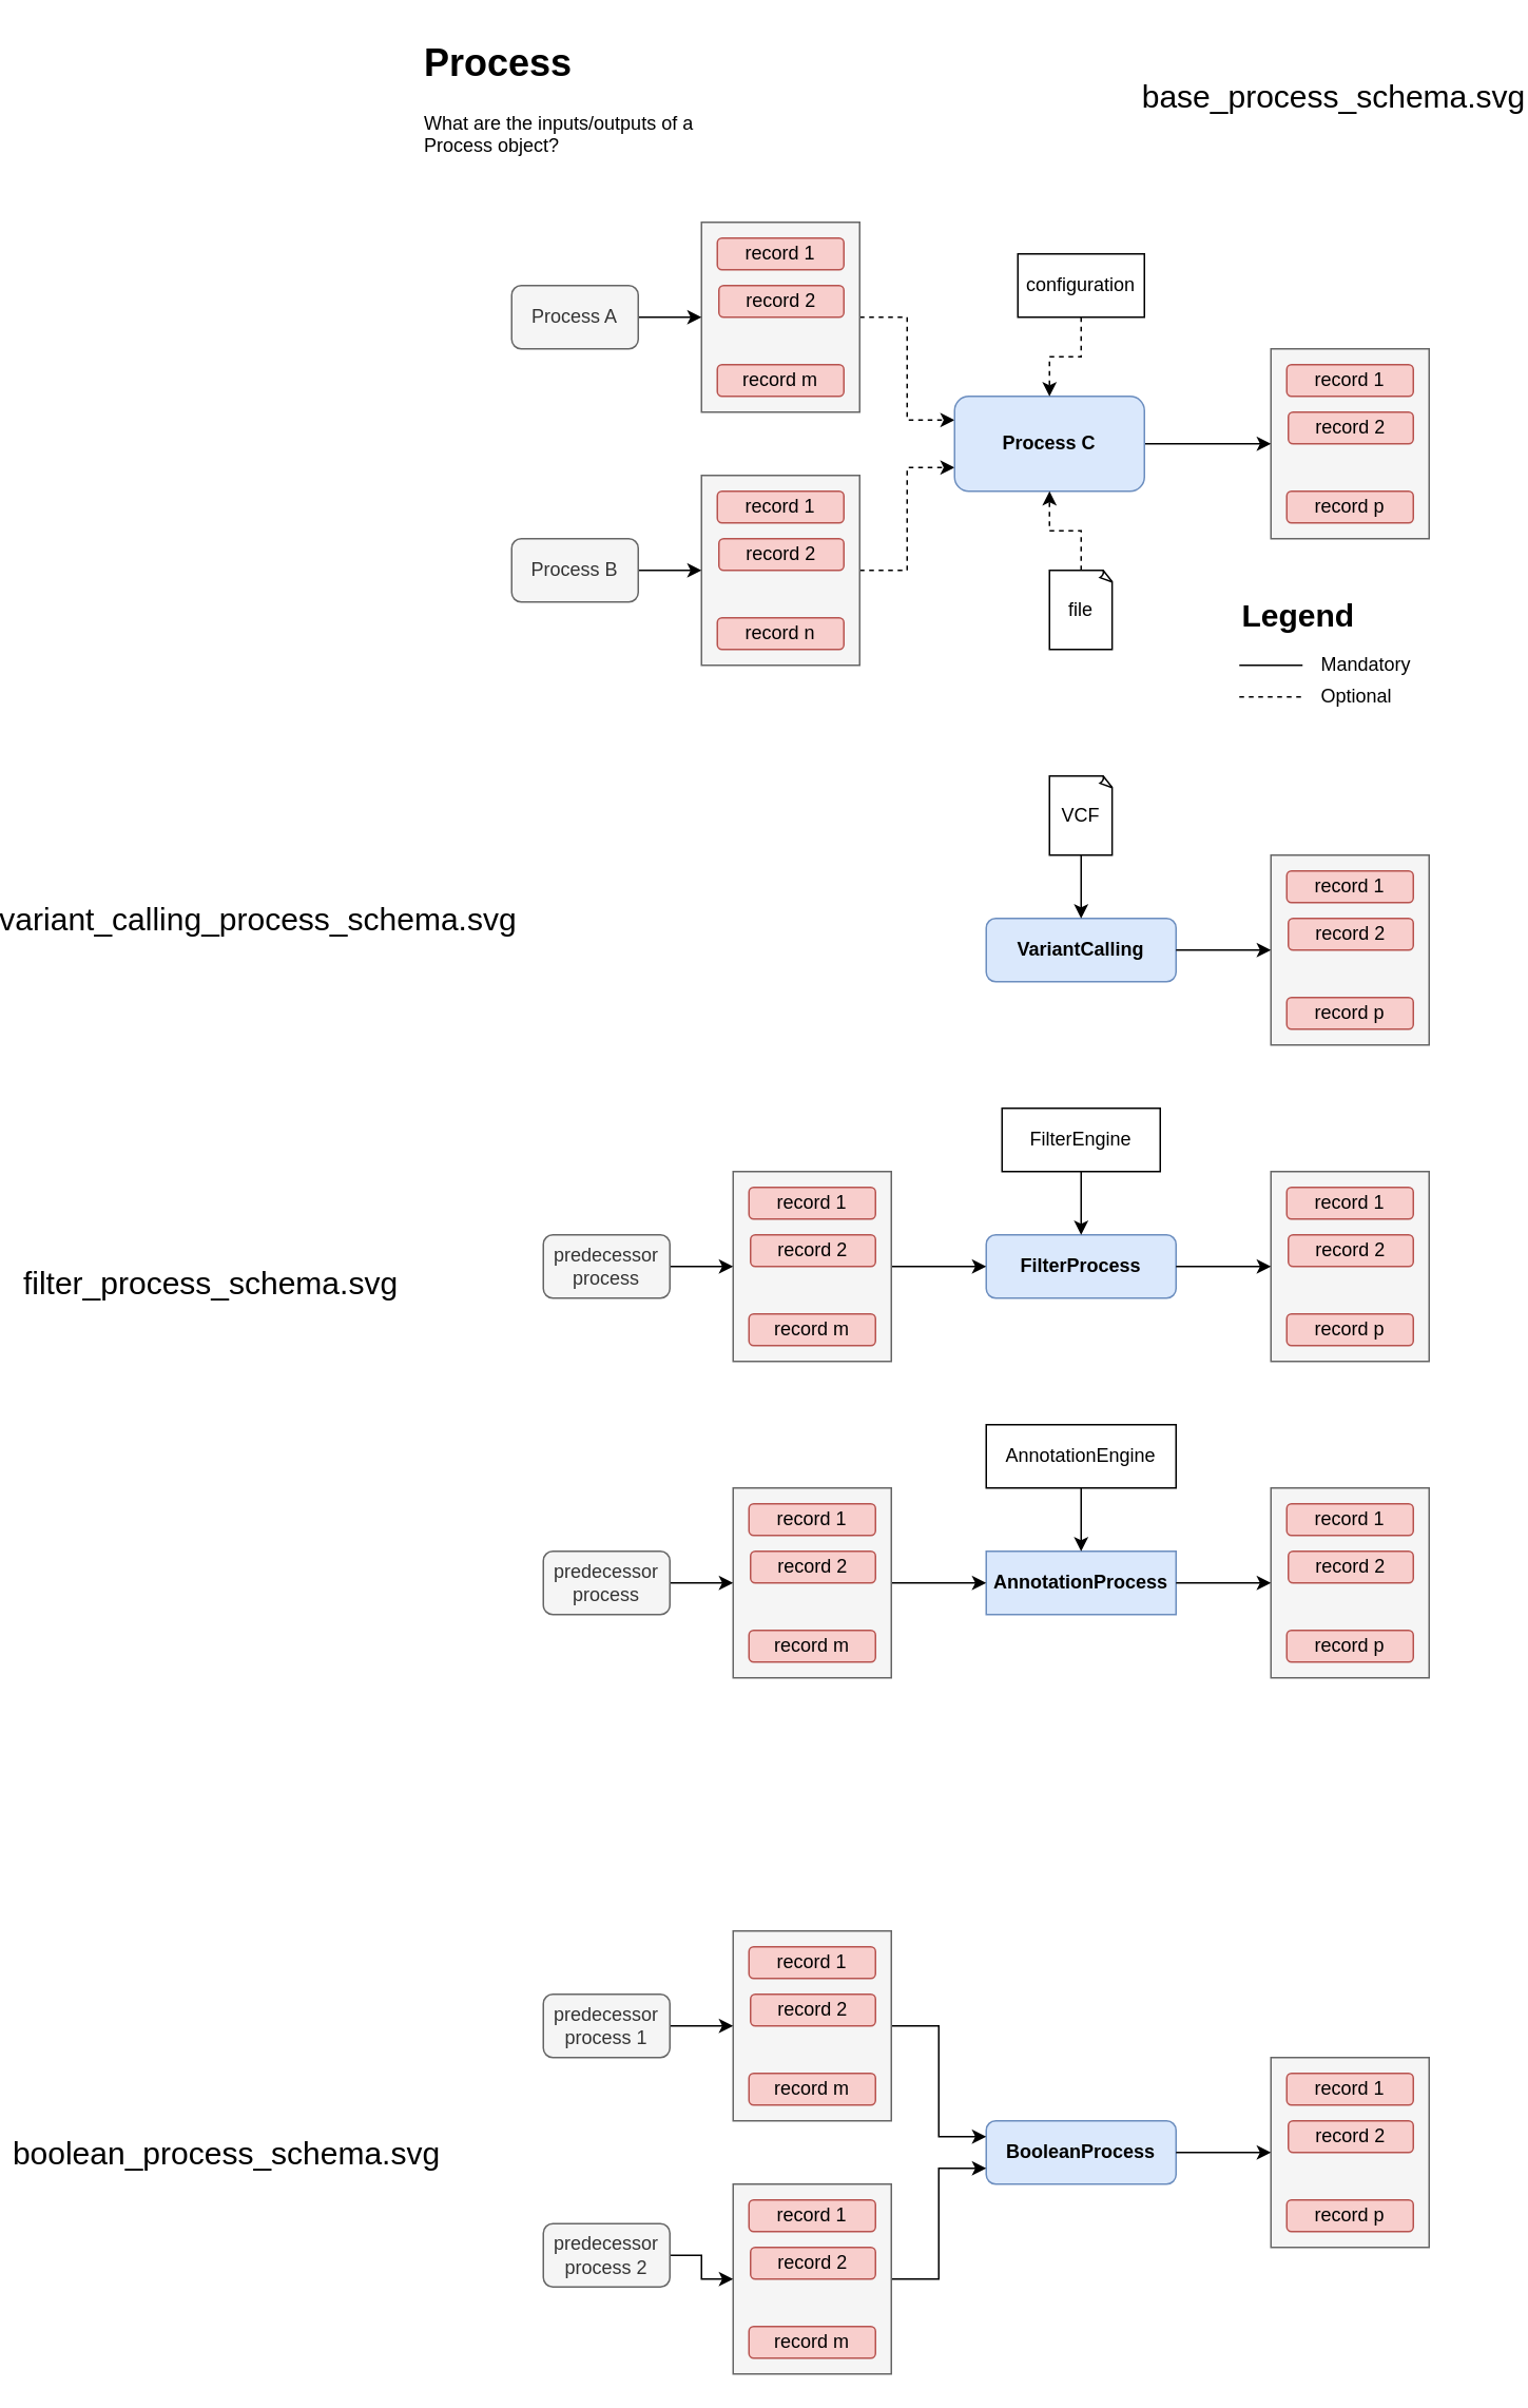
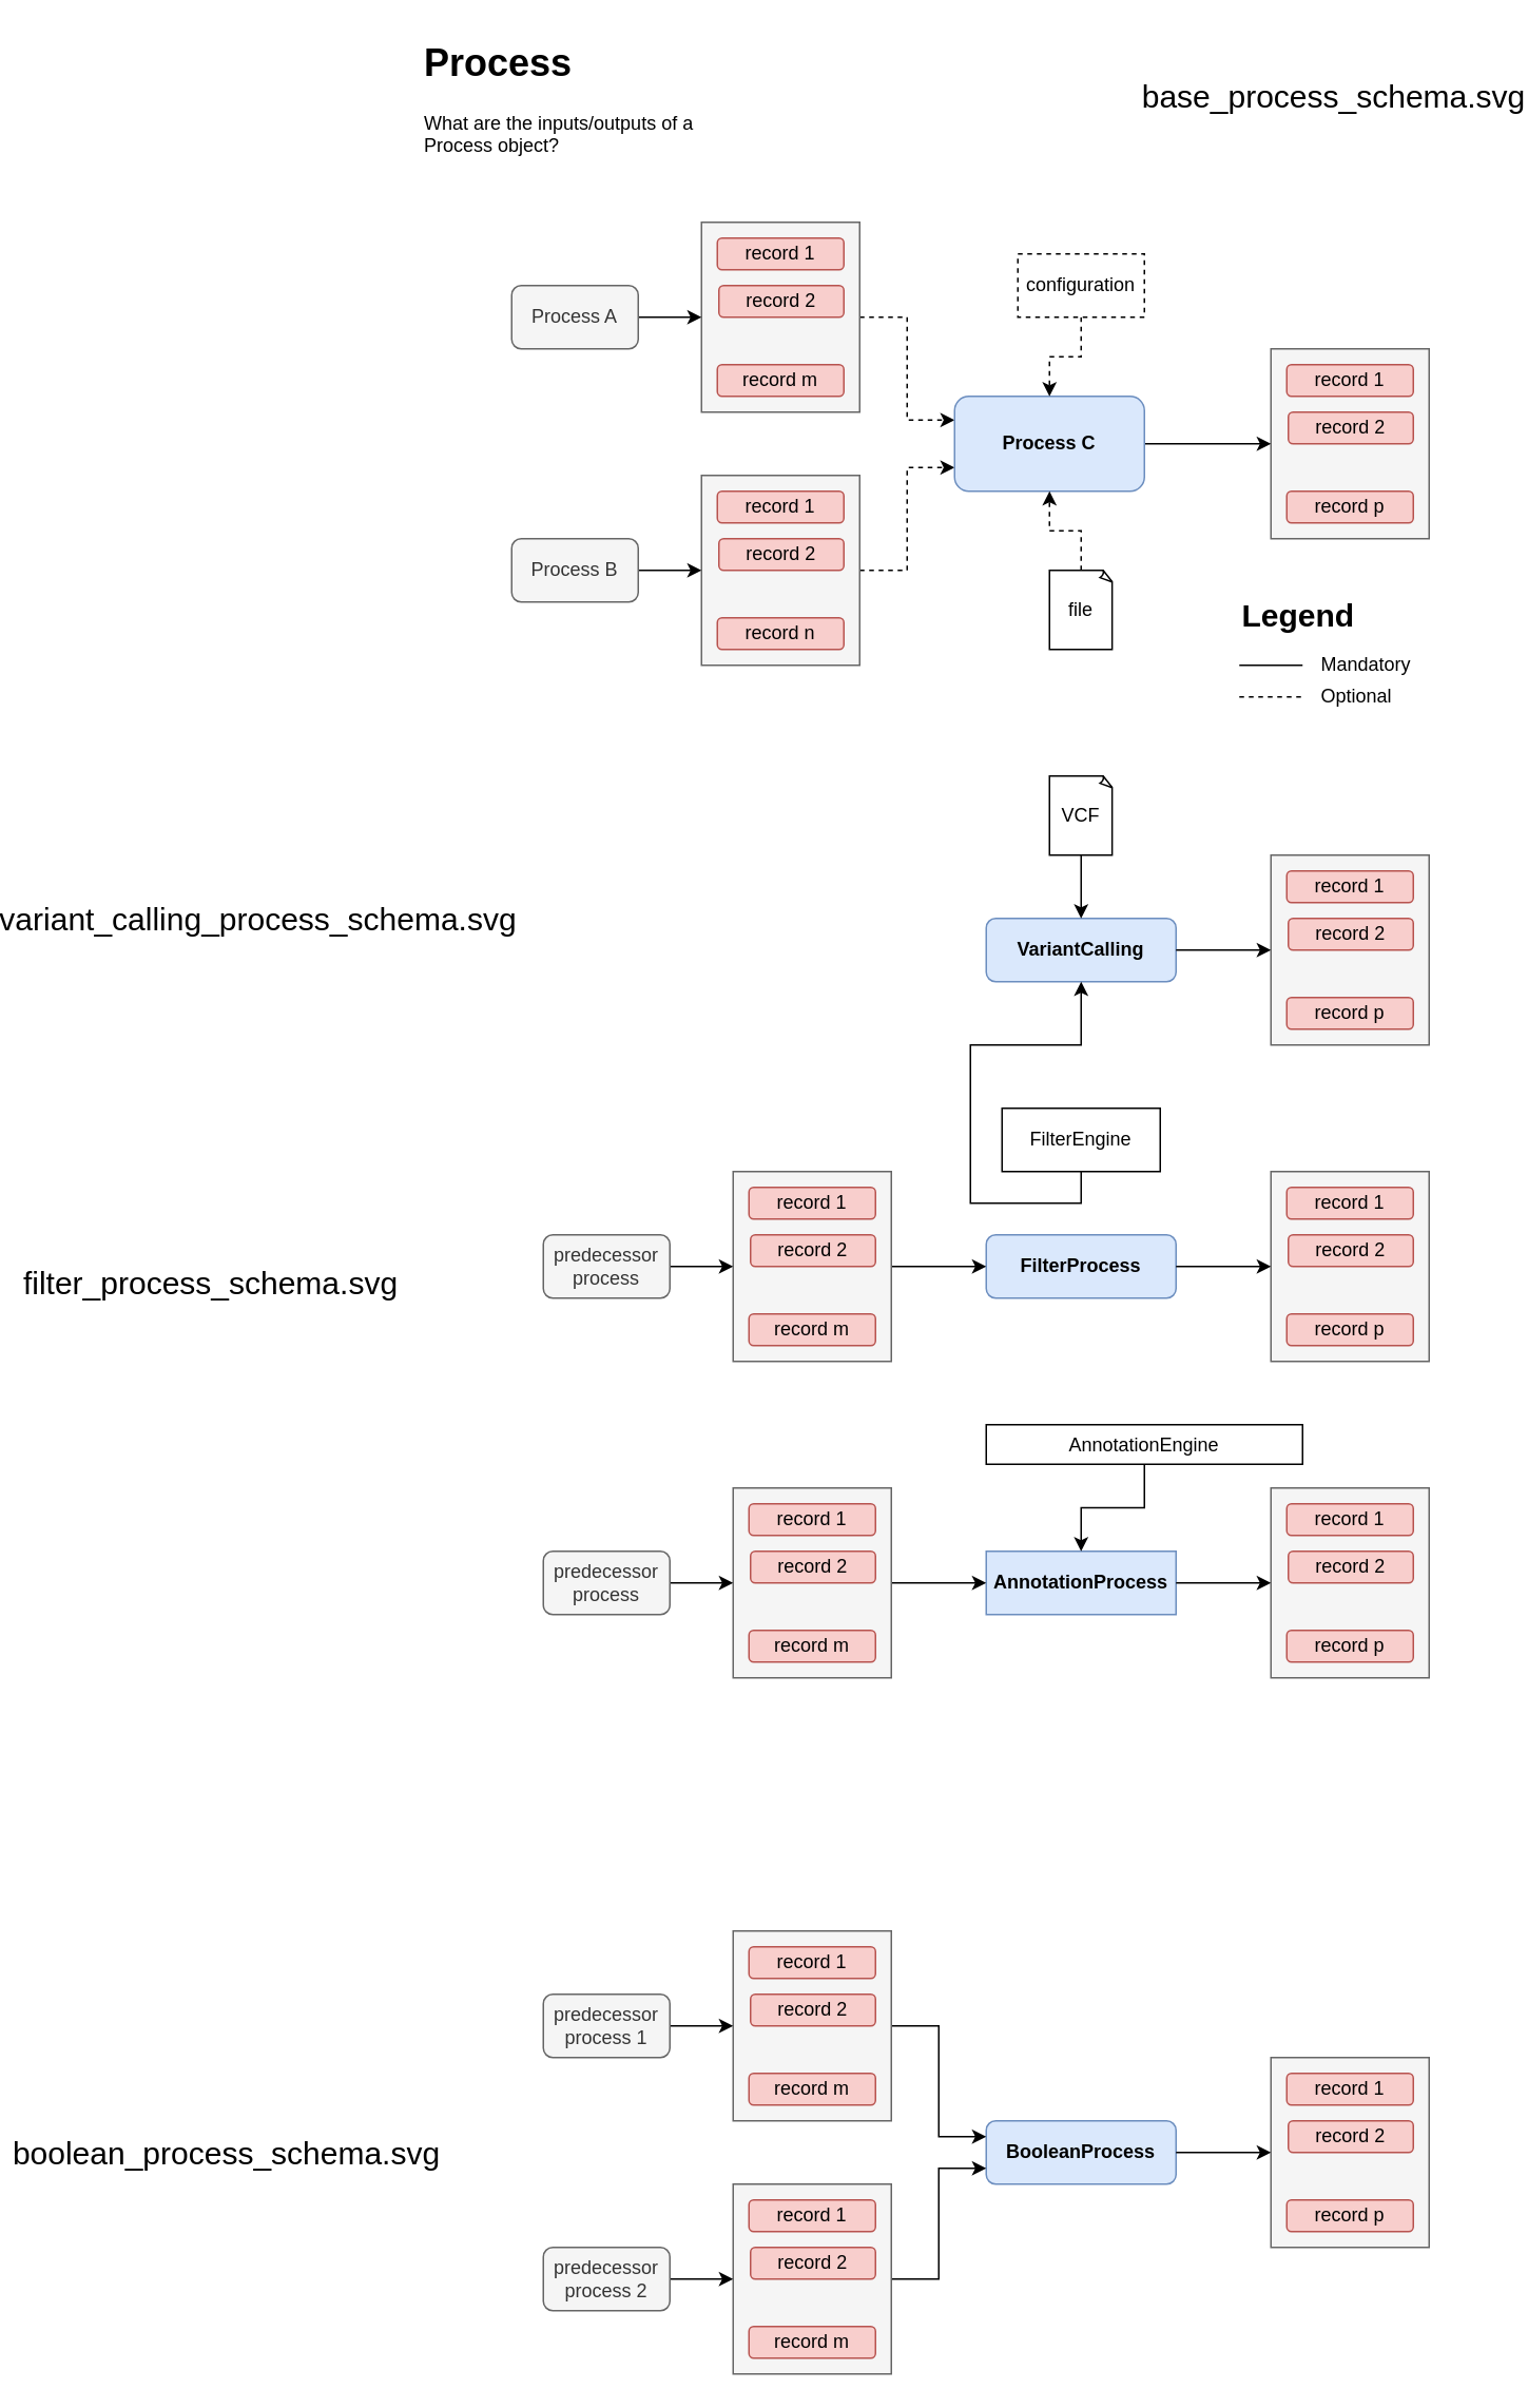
- <mxCell id="29" value="configuration" style="rounded=0;whiteSpace=wrap;html=1;align=center;" parent="1" vertex="1"><mxGeometry x="590" y="160" width="80" height="40" as="geometry" /></mxCell>
+ <mxCell id="29" value="configuration" style="rounded=0;whiteSpace=wrap;html=1;align=center;dashed=1;" parent="1" vertex="1"><mxGeometry x="590" y="160" width="80" height="40" as="geometry" /></mxCell>
- <mxCell id="86" style="edgeStyle=orthogonalEdgeStyle;rounded=0;orthogonalLoop=1;jettySize=auto;html=1;exitX=0.5;exitY=1;exitDx=0;exitDy=0;entryX=0.5;entryY=0;entryDx=0;entryDy=0;" parent="1" source="87" target="40" edge="1"><mxGeometry relative="1" as="geometry" /></mxCell>
+ <mxCell id="86" style="edgeStyle=orthogonalEdgeStyle;rounded=0;orthogonalLoop=1;jettySize=auto;html=1;exitX=0.5;exitY=1;exitDx=0;exitDy=0;" parent="1" source="87" target="32" edge="1"><mxGeometry relative="1" as="geometry" /></mxCell>
- <mxCell id="89" value="AnnotationEngine" style="rounded=0;whiteSpace=wrap;html=1;align=center;" parent="1" vertex="1"><mxGeometry x="570" y="900" width="120" height="40" as="geometry" /></mxCell>
+ <mxCell id="89" value="AnnotationEngine" style="rounded=0;whiteSpace=wrap;html=1;align=center;" parent="1" vertex="1"><mxGeometry x="570" y="900" width="200" height="25" as="geometry" /></mxCell>
- <mxCell id="75" value="&lt;div&gt;predecessor&lt;/div&gt;&lt;div&gt;process 2&lt;br&gt;&lt;/div&gt;" style="rounded=1;whiteSpace=wrap;html=1;fillColor=#f5f5f5;strokeColor=#666666;fontColor=#333333;" parent="1" vertex="1"><mxGeometry x="290" y="1405" width="80" height="40" as="geometry" /></mxCell>
+ <mxCell id="75" value="&lt;div&gt;predecessor&lt;/div&gt;&lt;div&gt;process 2&lt;br&gt;&lt;/div&gt;" style="rounded=1;whiteSpace=wrap;html=1;fillColor=#f5f5f5;strokeColor=#666666;fontColor=#333333;" parent="1" vertex="1"><mxGeometry x="290" y="1420" width="80" height="40" as="geometry" /></mxCell>
